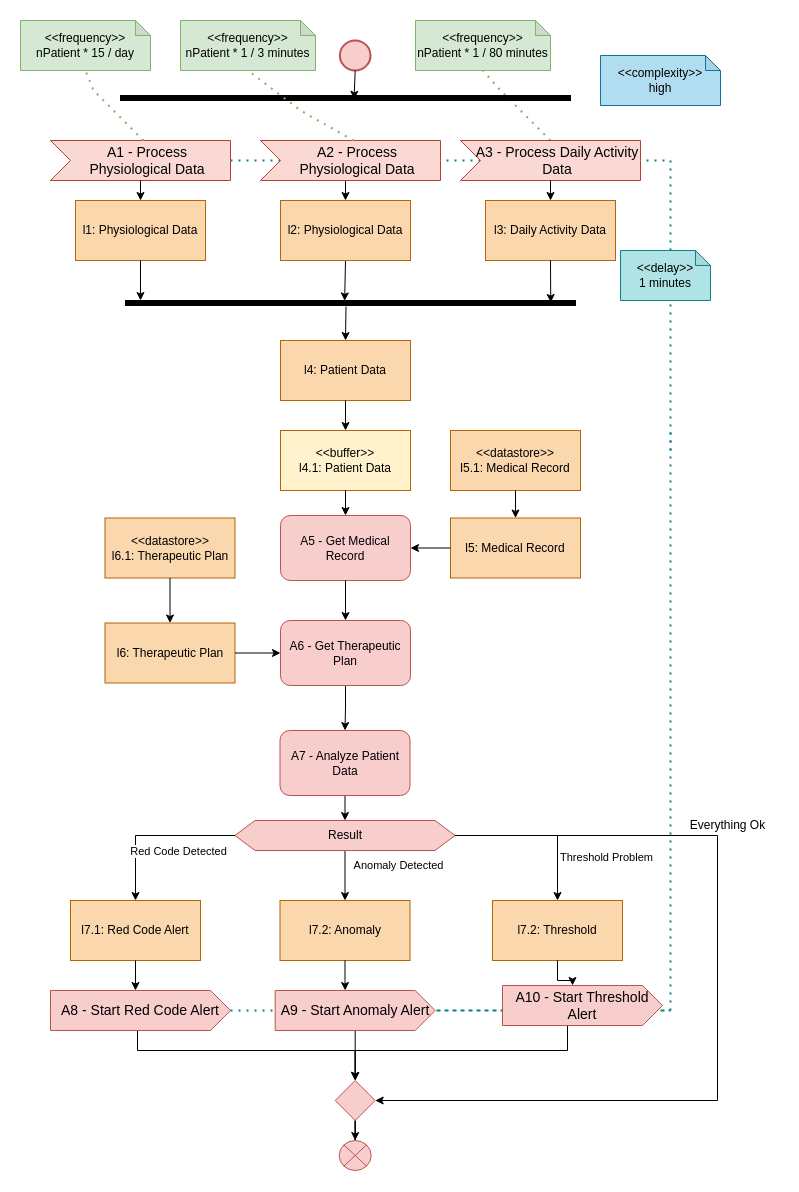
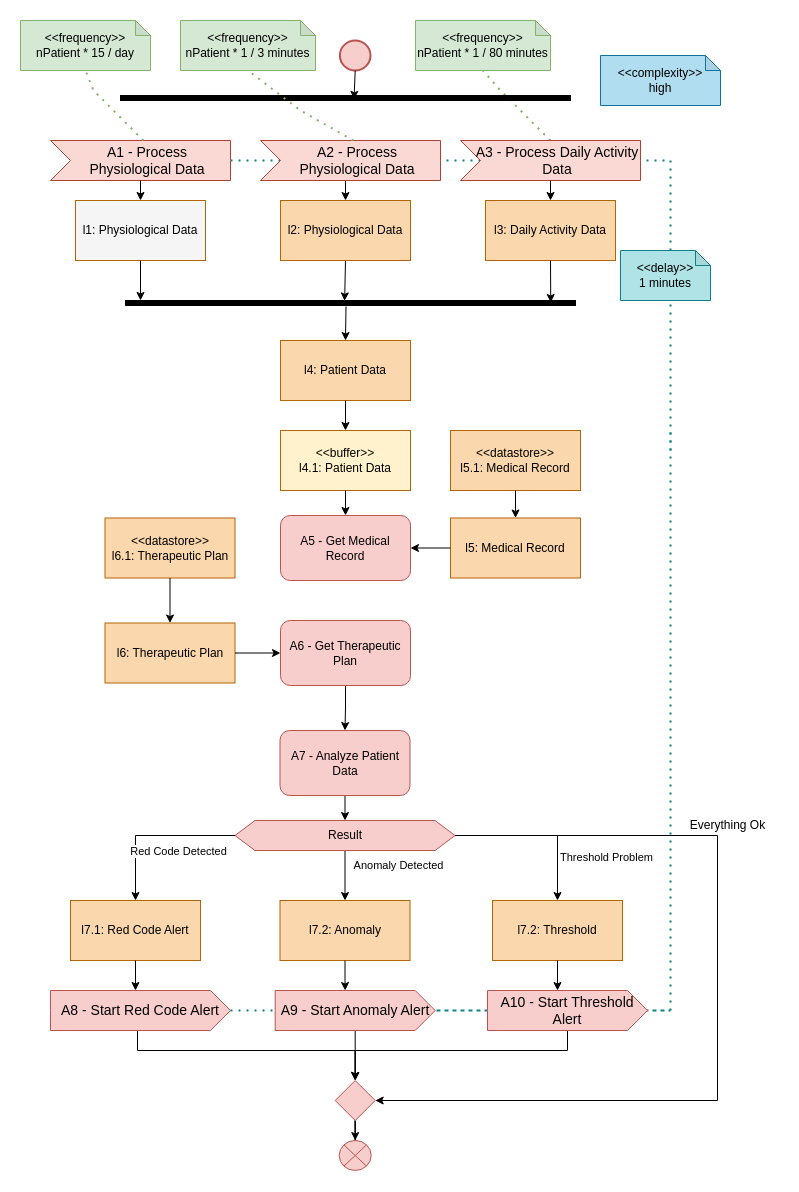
- <mxCell id="25" value="l1: Physiological Data" style="rounded=0;whiteSpace=wrap;html=1;fillColor=#fad7ac;strokeColor=#b46504;" parent="1" vertex="1"><mxGeometry x="75" y="200" width="130" height="60" as="geometry" /></mxCell>
+ <mxCell id="25" value="l1: Physiological Data" style="rounded=0;whiteSpace=wrap;html=1;fillColor=#f5f5f5;strokeColor=#b46504;" parent="1" vertex="1"><mxGeometry x="75" y="200" width="130" height="60" as="geometry" /></mxCell>
- <mxCell id="68" value="" style="endArrow=classic;html=1;rounded=0;exitX=0.5;exitY=1;exitDx=0;exitDy=0;entryX=0.5;entryY=0;entryDx=0;entryDy=0;" parent="1" source="42" target="63" edge="1"><mxGeometry width="50" height="50" relative="1" as="geometry"><mxPoint x="115" y="545" as="sourcePoint" /><mxPoint x="40" y="615" as="targetPoint" /></mxGeometry></mxCell>
- <mxCell id="71" value="A10 - Start&amp;nbsp;Threshold Alert" style="html=1;shape=mxgraph.infographic.ribbonSimple;notch1=0;notch2=20;align=center;verticalAlign=middle;fontSize=14;fontStyle=0;fillColor=#f8cecc;whiteSpace=wrap;strokeColor=#b85450;" parent="1" vertex="1"><mxGeometry x="502" y="985" width="160" height="40" as="geometry" /></mxCell>
+ <mxCell id="71" value="A10 - Start&amp;nbsp;Threshold Alert" style="html=1;shape=mxgraph.infographic.ribbonSimple;notch1=0;notch2=20;align=center;verticalAlign=middle;fontSize=14;fontStyle=0;fillColor=#f8cecc;whiteSpace=wrap;strokeColor=#b85450;" parent="1" vertex="1"><mxGeometry x="487" y="990" width="160" height="40" as="geometry" /></mxCell>
